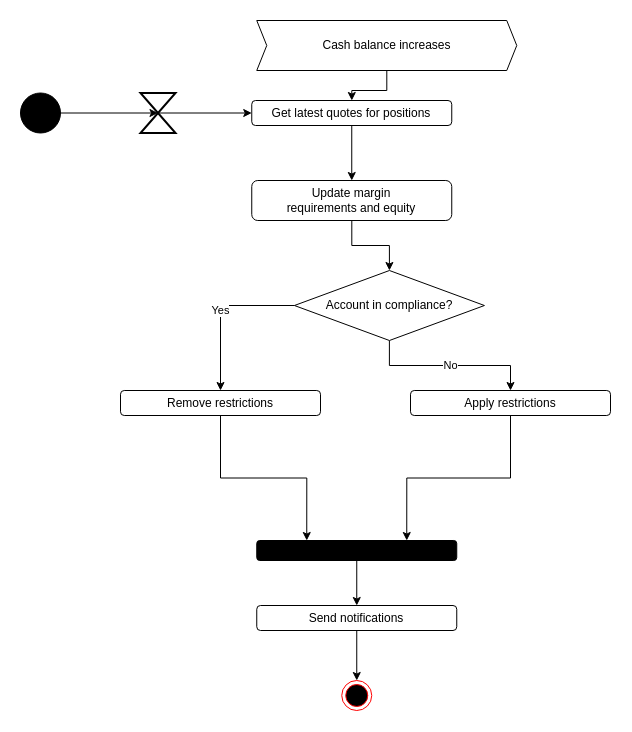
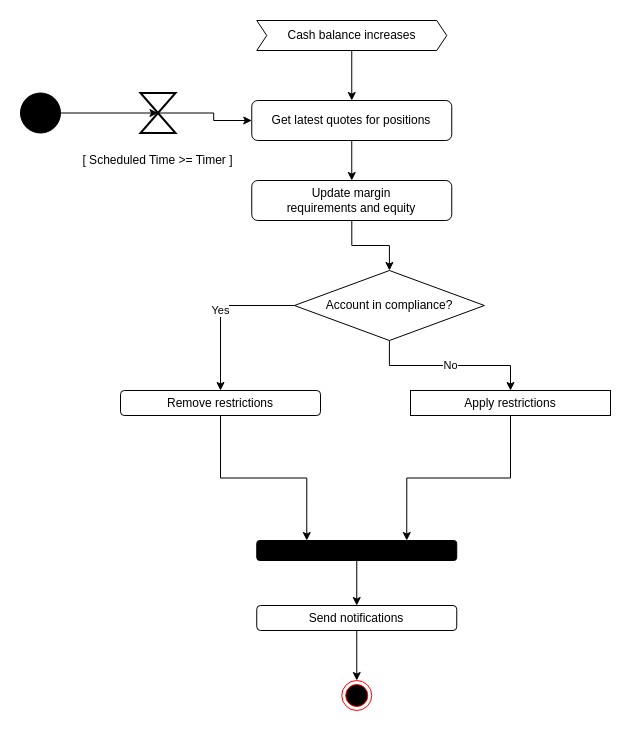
- <mxCell id="17" value="Cash balance increases" style="html=1;shadow=0;dashed=0;align=center;verticalAlign=middle;shape=mxgraph.arrows2.arrow;dy=0;dx=10;notch=10;" parent="1" vertex="1"><mxGeometry x="256.25" y="20" width="260" height="50" as="geometry" /></mxCell>
+ <mxCell id="17" value="Cash balance increases" style="html=1;shadow=0;dashed=0;align=center;verticalAlign=middle;shape=mxgraph.arrows2.arrow;dy=0;dx=10;notch=10;" parent="1" vertex="1"><mxGeometry x="256.25" y="20" width="190" height="30" as="geometry" /></mxCell>
- <mxCell id="12" value="Get latest quotes for positions" style="rounded=1;whiteSpace=wrap;html=1;fillColor=#FFFFFF;" parent="1" vertex="1"><mxGeometry x="251.25" y="100" width="200" height="25" as="geometry" /></mxCell>
+ <mxCell id="12" value="Get latest quotes for positions" style="rounded=1;whiteSpace=wrap;html=1;fillColor=#FFFFFF;" parent="1" vertex="1"><mxGeometry x="251.25" y="100" width="200" height="40" as="geometry" /></mxCell>
+ <mxCell id="26" value="[ Scheduled Time &amp;gt;= Timer ]" style="text;html=1;strokeColor=none;fillColor=none;align=center;verticalAlign=middle;whiteSpace=wrap;rounded=0;" vertex="1" parent="1"><mxGeometry x="75" y="150" width="165" height="20" as="geometry" /></mxCell>
- <mxCell id="10" value="Apply restrictions" style="rounded=1;whiteSpace=wrap;html=1;fillColor=#FFFFFF;" parent="1" vertex="1"><mxGeometry x="410" y="390" width="200" height="25" as="geometry" /></mxCell>
+ <mxCell id="10" value="Apply restrictions" style="whiteSpace=wrap;html=1;fillColor=#FFFFFF;rounded=0;" parent="1" vertex="1"><mxGeometry x="410" y="390" width="200" height="25" as="geometry" /></mxCell>
